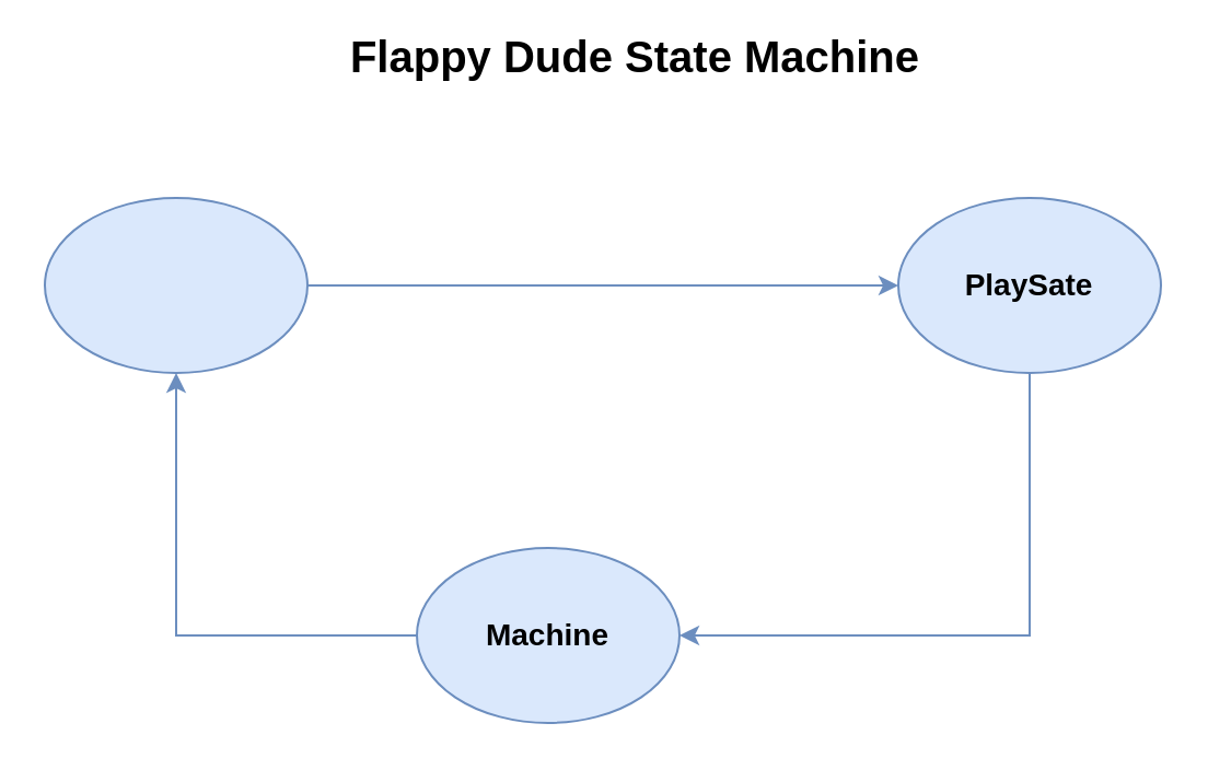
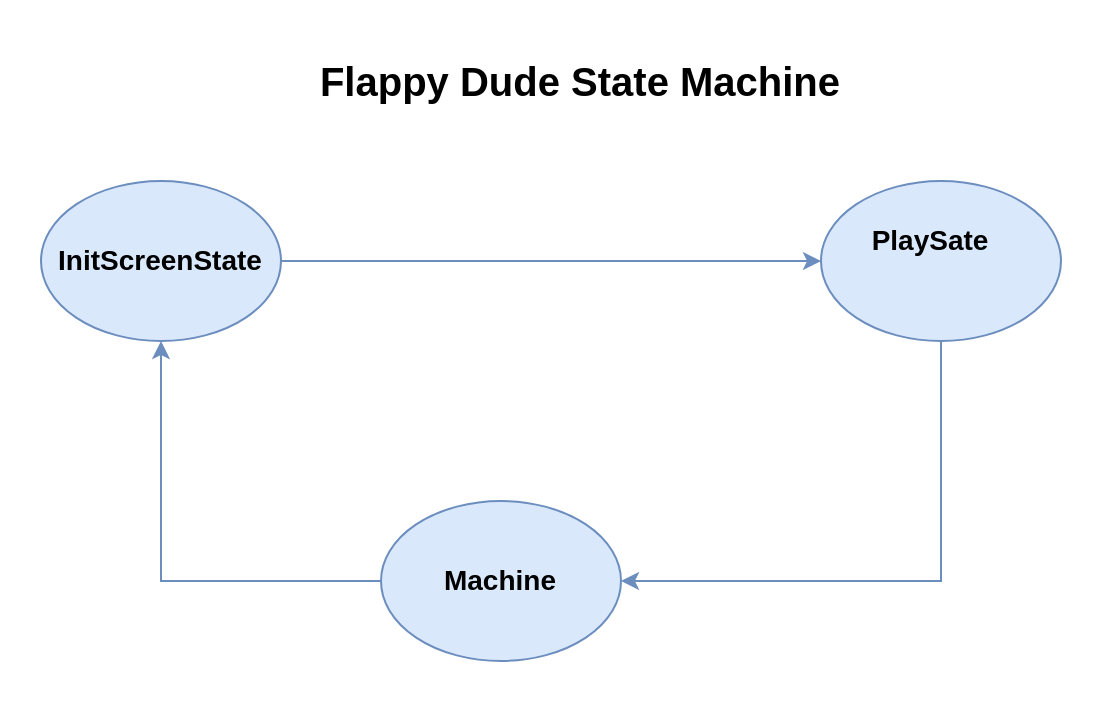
- <mxCell id="2" value="&lt;b&gt;&lt;font style=&quot;font-size: 20px&quot;&gt;Flappy Dude State Machine&lt;/font&gt;&lt;/b&gt;" style="text;html=1;strokeColor=none;fillColor=none;align=center;verticalAlign=middle;whiteSpace=wrap;rounded=0;" vertex="1" parent="1"><mxGeometry x="150" y="5" width="280" height="40" as="geometry" /></mxCell>
+ <mxCell id="2" value="&lt;b&gt;&lt;font style=&quot;font-size: 20px&quot;&gt;Flappy Dude State Machine&lt;/font&gt;&lt;/b&gt;" style="text;html=1;strokeColor=none;fillColor=none;align=center;verticalAlign=middle;whiteSpace=wrap;rounded=0;" vertex="1" parent="1"><mxGeometry x="150" y="20" width="280" height="40" as="geometry" /></mxCell>
+ <mxCell id="8" value="InitScreenState" style="text;html=1;strokeColor=none;fillColor=none;align=center;verticalAlign=middle;whiteSpace=wrap;rounded=0;fontStyle=1;fontSize=14;" vertex="1" parent="1"><mxGeometry x="30" y="120" width="100" height="20" as="geometry" /></mxCell>
- <mxCell id="9" value="PlaySate" style="text;html=1;strokeColor=none;fillColor=none;align=center;verticalAlign=middle;whiteSpace=wrap;rounded=0;fontStyle=1;fontSize=14;" vertex="1" parent="1"><mxGeometry x="440" y="120" width="60" height="20" as="geometry" /></mxCell>
+ <mxCell id="9" value="PlaySate" style="text;html=1;strokeColor=none;fillColor=none;align=center;verticalAlign=middle;whiteSpace=wrap;rounded=0;fontStyle=1;fontSize=14;" vertex="1" parent="1"><mxGeometry x="435" y="110" width="60" height="20" as="geometry" /></mxCell>
